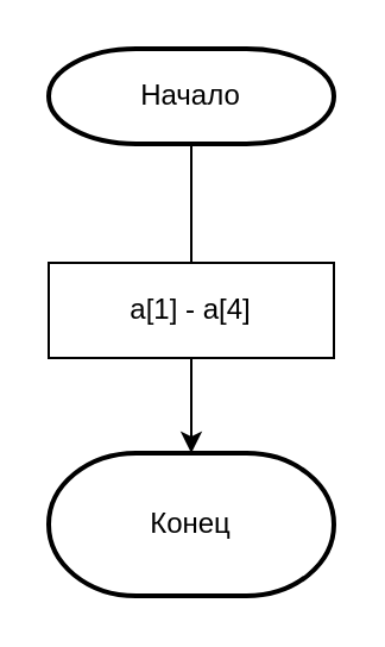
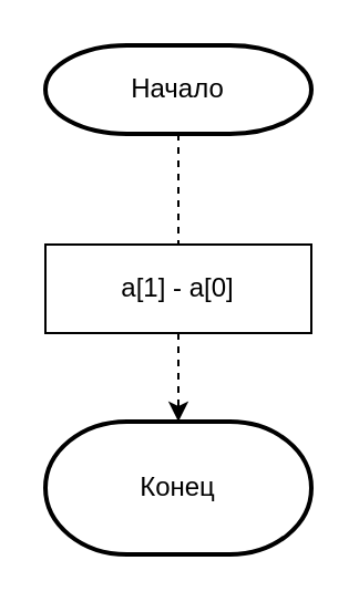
- <mxCell id="2" value="" style="edgeStyle=orthogonalEdgeStyle;rounded=0;orthogonalLoop=1;jettySize=auto;html=1;" edge="1" parent="1" source="3" target="5"><mxGeometry relative="1" as="geometry" /></mxCell>
+ <mxCell id="2" value="" style="edgeStyle=orthogonalEdgeStyle;rounded=0;orthogonalLoop=1;jettySize=auto;html=1;dashed=1;" edge="1" parent="1" source="3" target="5"><mxGeometry relative="1" as="geometry" /></mxCell>
- <mxCell id="4" value="a[1] - a[4]" style="rounded=0;whiteSpace=wrap;html=1;" vertex="1" parent="1"><mxGeometry x="20" y="110" width="120" height="40" as="geometry" /></mxCell>
+ <mxCell id="4" value="a[1] - a[0]" style="rounded=0;whiteSpace=wrap;html=1;" vertex="1" parent="1"><mxGeometry x="20" y="110" width="120" height="40" as="geometry" /></mxCell>
